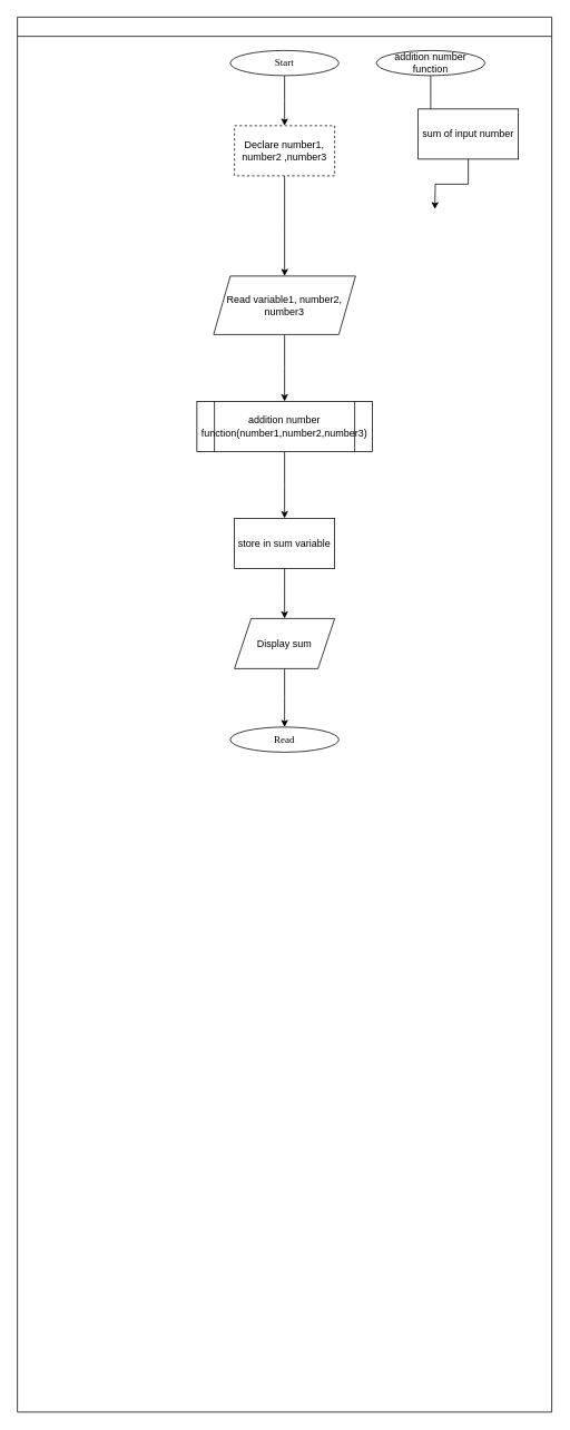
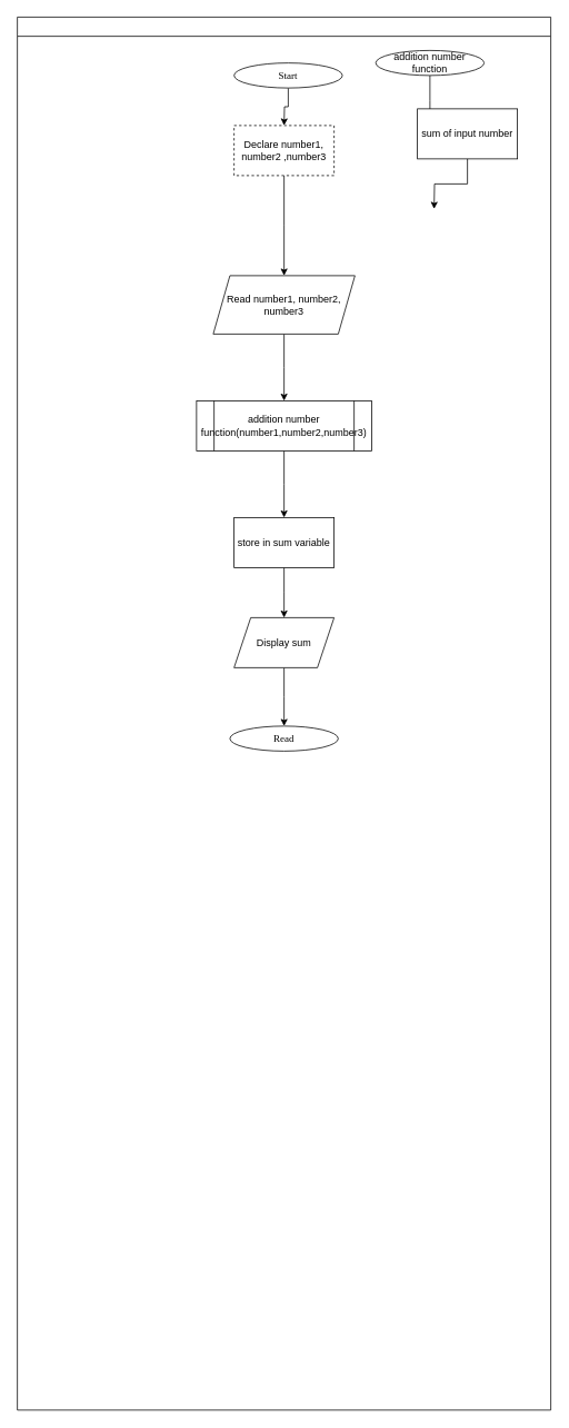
- <mxCell id="4" value="&lt;font data-font-src=&quot;https://fonts.googleapis.com/css?family=Sarabun&quot; face=&quot;Sarabun&quot;&gt;Start&lt;/font&gt;" style="ellipse;whiteSpace=wrap;html=1;" parent="2" vertex="1"><mxGeometry x="255" y="40" width="130" height="30" as="geometry" /></mxCell>
+ <mxCell id="4" value="&lt;font data-font-src=&quot;https://fonts.googleapis.com/css?family=Sarabun&quot; face=&quot;Sarabun&quot;&gt;Start&lt;/font&gt;" style="ellipse;whiteSpace=wrap;html=1;" parent="2" vertex="1"><mxGeometry x="260" y="55" width="130" height="30" as="geometry" /></mxCell>
- <mxCell id="8" value="Read variable1, number2, number3" style="shape=parallelogram;perimeter=parallelogramPerimeter;whiteSpace=wrap;html=1;fixedSize=1;" vertex="1" parent="2"><mxGeometry x="235" y="310" width="170" height="70" as="geometry" /></mxCell>
+ <mxCell id="8" value="Read number1, number2, number3" style="shape=parallelogram;perimeter=parallelogramPerimeter;whiteSpace=wrap;html=1;fixedSize=1;" vertex="1" parent="2"><mxGeometry x="235" y="310" width="170" height="70" as="geometry" /></mxCell>
